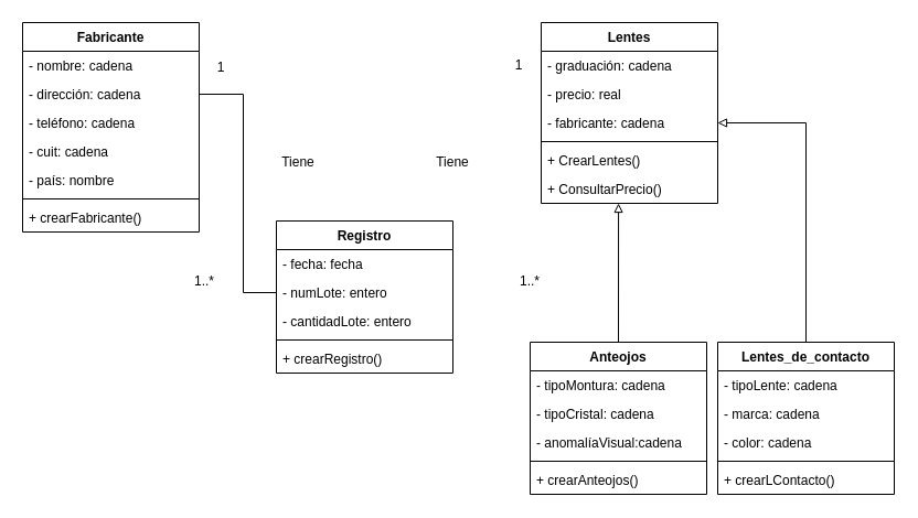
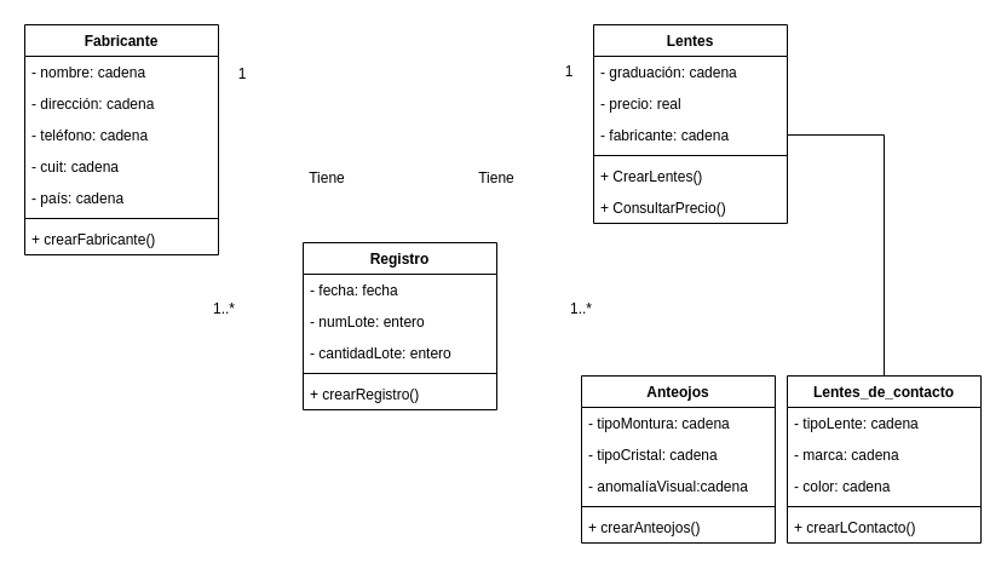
- <mxCell id="22" value="" style="endArrow=block;html=1;rounded=0;endFill=0;entryX=1;entryY=0.5;entryDx=0;entryDy=0;exitX=0.5;exitY=0;exitDx=0;exitDy=0;" edge="1" parent="1" source="8" target="17"><mxGeometry width="50" height="50" relative="1" as="geometry"><mxPoint x="700" y="180" as="sourcePoint" /><mxPoint x="750" y="130" as="targetPoint" /><Array as="points"><mxPoint x="730" y="111" /></Array></mxGeometry></mxCell>
+ <mxCell id="22" value="" style="endArrow=none;html=1;rounded=0;endFill=0;entryX=1;entryY=0.5;entryDx=0;entryDy=0;exitX=0.5;exitY=0;exitDx=0;exitDy=0;" edge="1" parent="1" source="8" target="17"><mxGeometry width="50" height="50" relative="1" as="geometry"><mxPoint x="700" y="180" as="sourcePoint" /><mxPoint x="750" y="130" as="targetPoint" /><Array as="points"><mxPoint x="730" y="111" /></Array></mxGeometry></mxCell>
- <mxCell id="28" value="- país: nombre" style="text;strokeColor=none;fillColor=none;align=left;verticalAlign=top;spacingLeft=4;spacingRight=4;overflow=hidden;rotatable=0;points=[[0,0.5],[1,0.5]];portConstraint=eastwest;" vertex="1" parent="23"><mxGeometry y="130" width="160" height="26" as="geometry" /></mxCell>
+ <mxCell id="28" value="- país: cadena" style="text;strokeColor=none;fillColor=none;align=left;verticalAlign=top;spacingLeft=4;spacingRight=4;overflow=hidden;rotatable=0;points=[[0,0.5],[1,0.5]];portConstraint=eastwest;" vertex="1" parent="23"><mxGeometry y="130" width="160" height="26" as="geometry" /></mxCell>
- <mxCell id="37" value="" style="endArrow=none;html=1;rounded=0;entryX=0;entryY=0.5;entryDx=0;entryDy=0;exitX=1;exitY=0.5;exitDx=0;exitDy=0;" edge="1" parent="1" source="25" target="33"><mxGeometry width="50" height="50" relative="1" as="geometry"><mxPoint x="210" y="150" as="sourcePoint" /><mxPoint x="260" y="100" as="targetPoint" /><Array as="points"><mxPoint x="220" y="85" /><mxPoint x="220" y="265" /></Array></mxGeometry></mxCell>
- <mxCell id="21" value="" style="endArrow=block;html=1;rounded=0;endFill=0;exitX=0.5;exitY=0;exitDx=0;exitDy=0;entryX=0.438;entryY=1;entryDx=0;entryDy=0;entryPerimeter=0;" edge="1" parent="1" source="2" target="20"><mxGeometry width="50" height="50" relative="1" as="geometry"><mxPoint x="380" y="180" as="sourcePoint" /><mxPoint x="560" y="210" as="targetPoint" /><Array as="points" /></mxGeometry></mxCell>
